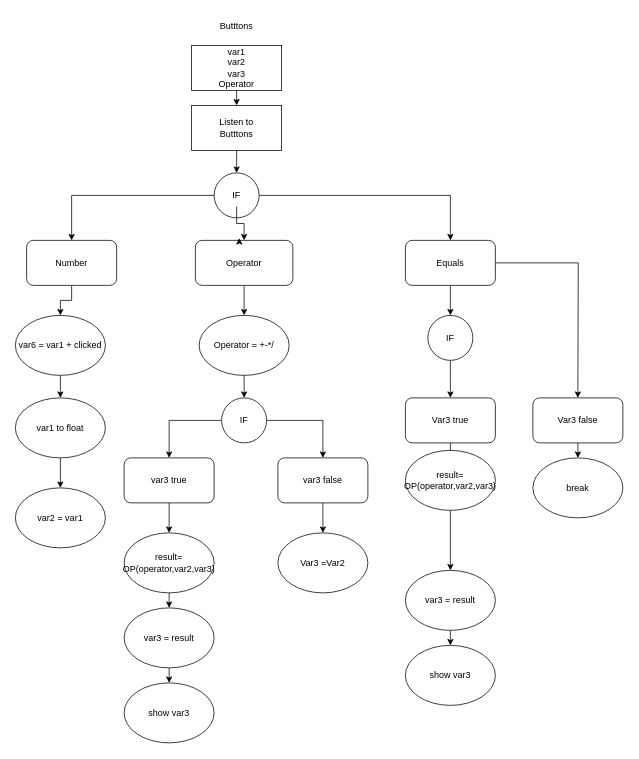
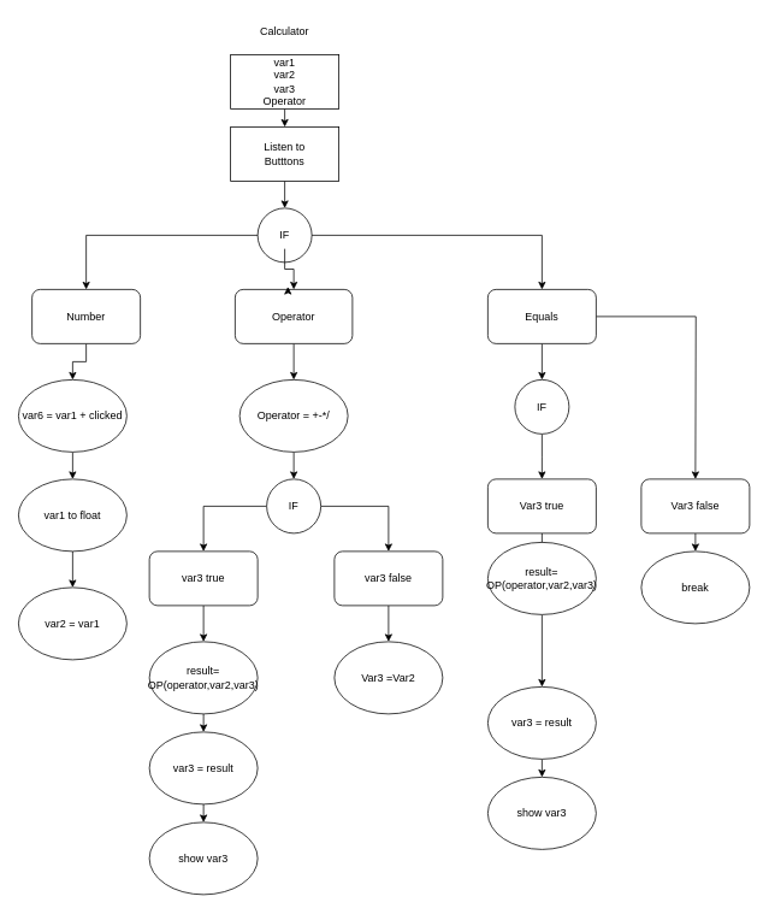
- <mxCell id="6" value="Butttons" style="text;html=1;strokeColor=none;fillColor=none;align=center;verticalAlign=middle;whiteSpace=wrap;rounded=0;" vertex="1" parent="1"><mxGeometry x="285" y="20" width="60" height="30" as="geometry" /></mxCell>
+ <mxCell id="6" value="Calculator" style="text;html=1;strokeColor=none;fillColor=none;align=center;verticalAlign=middle;whiteSpace=wrap;rounded=0;" vertex="1" parent="1"><mxGeometry x="285" y="20" width="60" height="30" as="geometry" /></mxCell>
